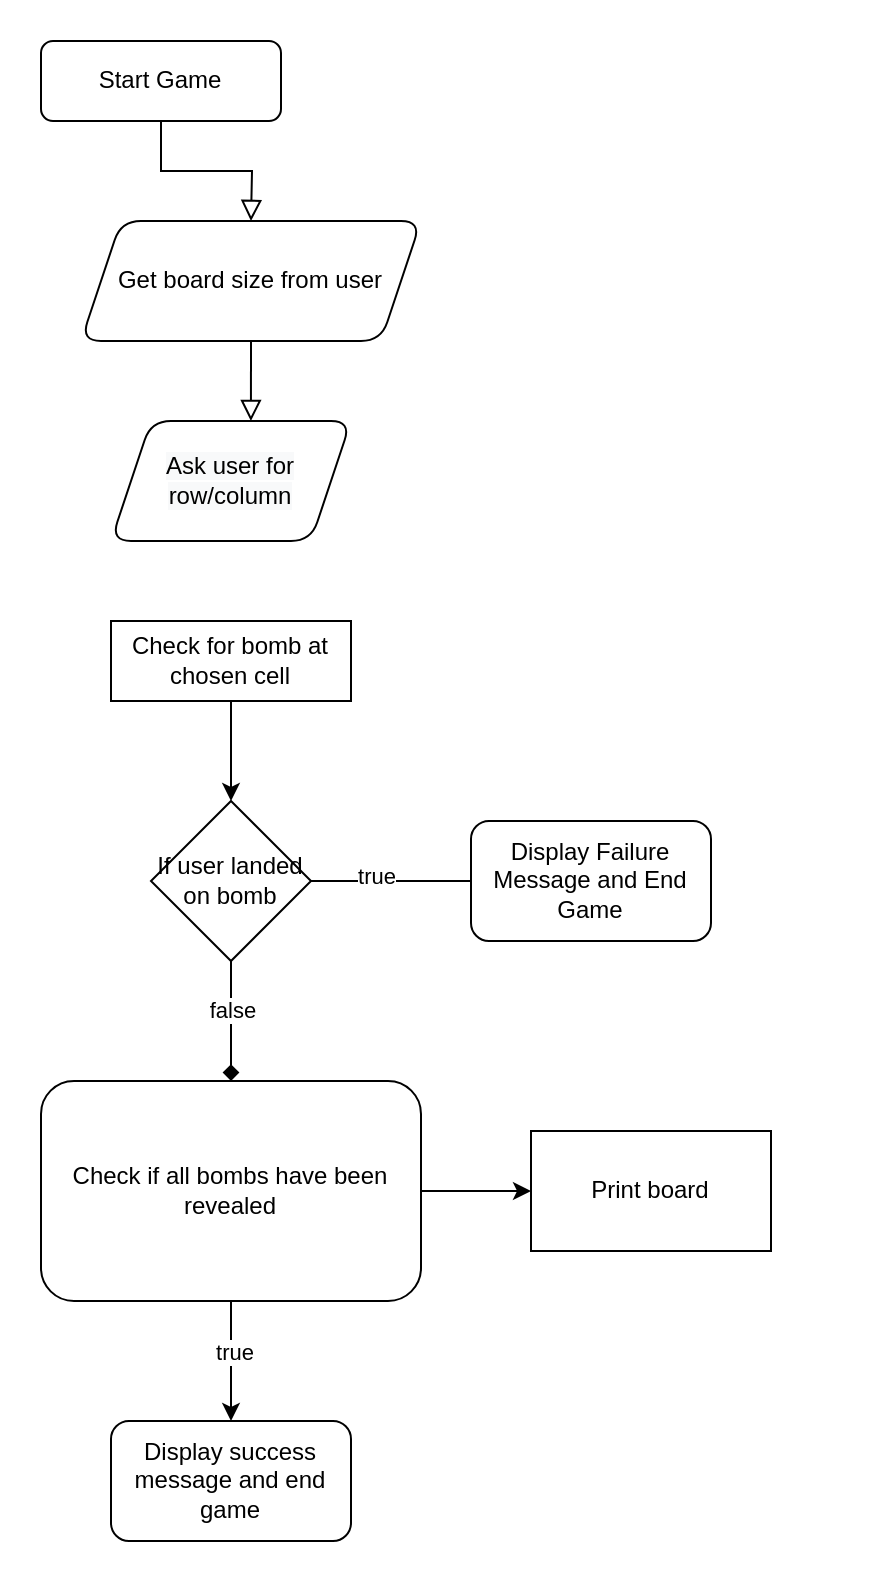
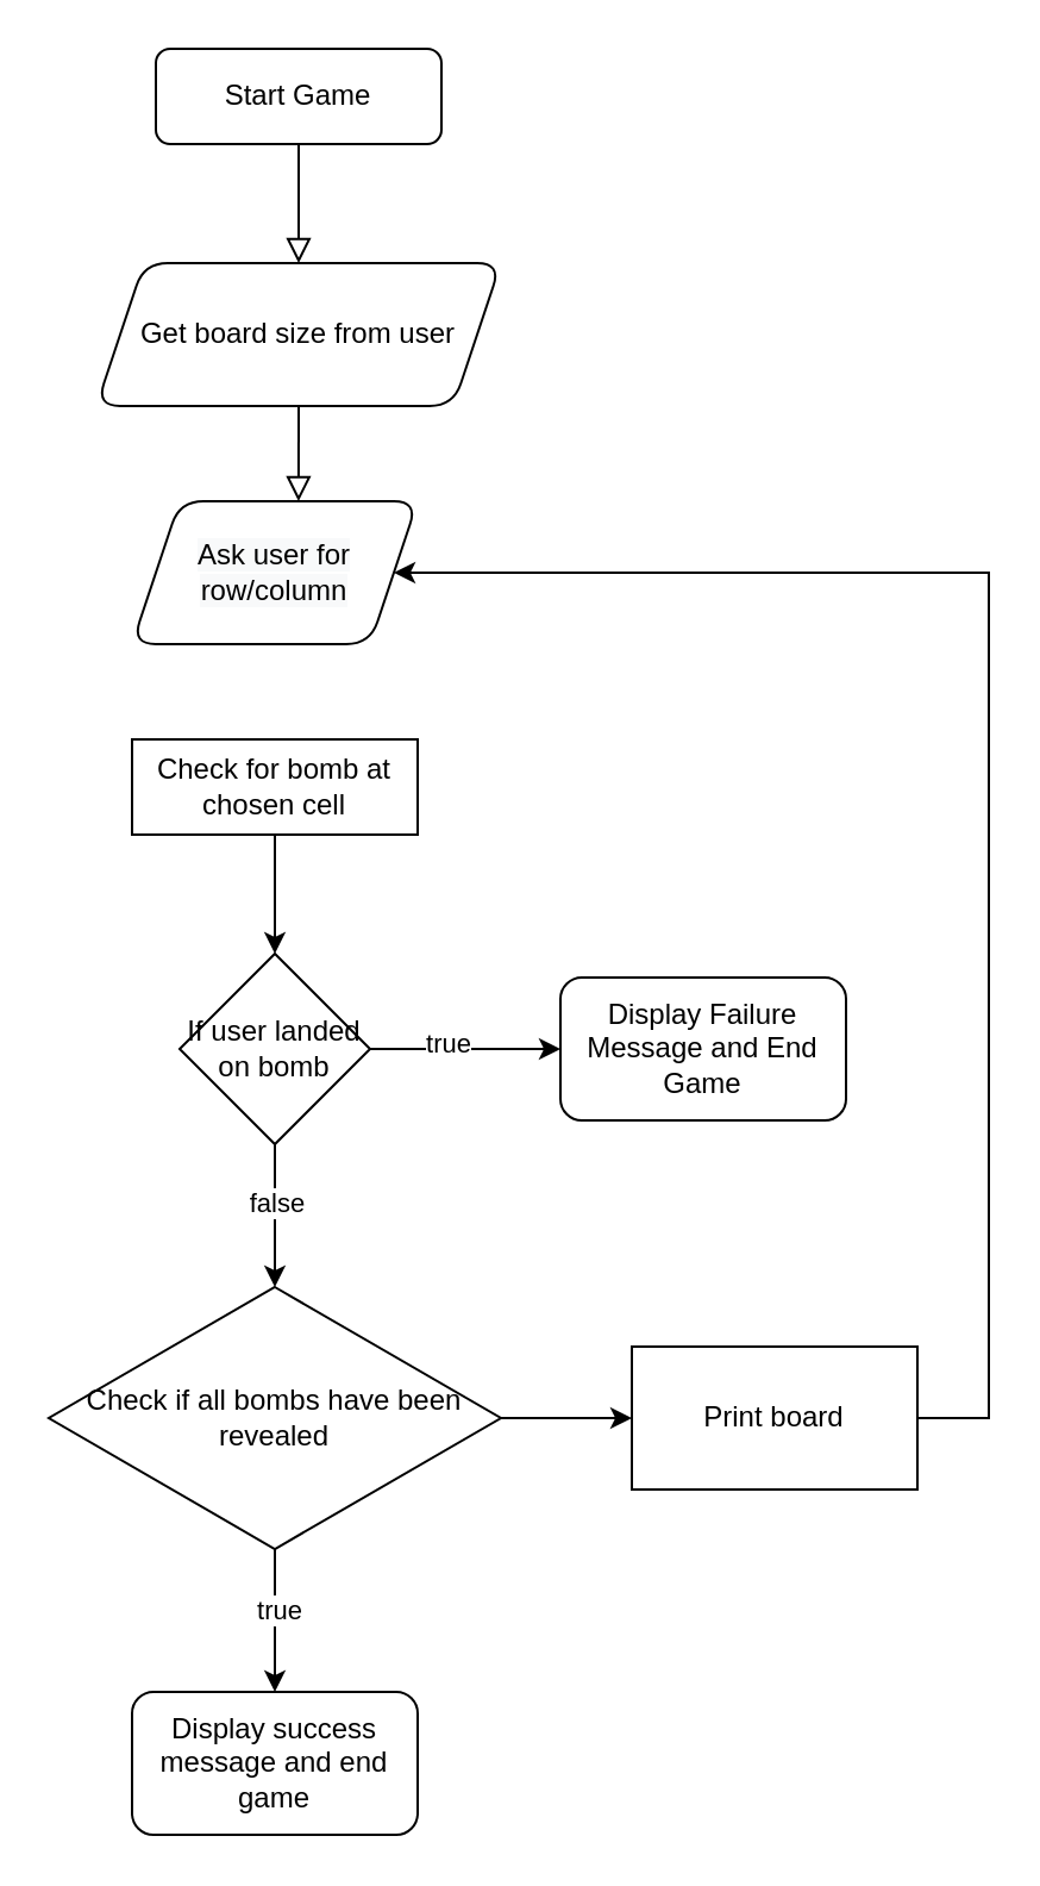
- <mxCell id="3" value="Start Game" style="rounded=1;whiteSpace=wrap;html=1;fontSize=12;glass=0;strokeWidth=1;shadow=0;" parent="1" vertex="1"><mxGeometry x="20" y="20" width="120" height="40" as="geometry" /></mxCell>
+ <mxCell id="3" value="Start Game" style="rounded=1;whiteSpace=wrap;html=1;fontSize=12;glass=0;strokeWidth=1;shadow=0;" parent="1" vertex="1"><mxGeometry x="65" y="20" width="120" height="40" as="geometry" /></mxCell>
+ <mxCell id="20" value="" style="edgeStyle=orthogonalEdgeStyle;rounded=0;orthogonalLoop=1;jettySize=auto;html=1;entryX=1;entryY=0.5;entryDx=0;entryDy=0;" edge="1" parent="1" source="21" target="13"><mxGeometry relative="1" as="geometry"><mxPoint x="465" y="595" as="targetPoint" /><Array as="points"><mxPoint x="415" y="595" /><mxPoint x="415" y="240" /></Array></mxGeometry></mxCell>
- <mxCell id="7" value="" style="edgeStyle=orthogonalEdgeStyle;rounded=0;orthogonalLoop=1;jettySize=auto;html=1;endArrow=none;" edge="1" parent="1" source="11" target="12"><mxGeometry relative="1" as="geometry" /></mxCell>
+ <mxCell id="7" value="" style="edgeStyle=orthogonalEdgeStyle;rounded=0;orthogonalLoop=1;jettySize=auto;html=1;" edge="1" parent="1" source="11" target="12"><mxGeometry relative="1" as="geometry" /></mxCell>
- <mxCell id="9" value="" style="edgeStyle=orthogonalEdgeStyle;rounded=0;orthogonalLoop=1;jettySize=auto;html=1;entryX=0.5;entryY=0;entryDx=0;entryDy=0;endArrow=diamond;" edge="1" parent="1" source="11" target="18"><mxGeometry relative="1" as="geometry"><mxPoint x="115" y="550" as="targetPoint" /></mxGeometry></mxCell>
+ <mxCell id="9" value="" style="edgeStyle=orthogonalEdgeStyle;rounded=0;orthogonalLoop=1;jettySize=auto;html=1;entryX=0.5;entryY=0;entryDx=0;entryDy=0;" edge="1" parent="1" source="11" target="18"><mxGeometry relative="1" as="geometry"><mxPoint x="115" y="550" as="targetPoint" /></mxGeometry></mxCell>
- <mxCell id="18" value="&lt;span&gt;Check if all bombs have been revealed&lt;/span&gt;" style="whiteSpace=wrap;html=1;rounded=1;" vertex="1" parent="1"><mxGeometry x="20" y="540" width="190" height="110" as="geometry" /></mxCell>
+ <mxCell id="18" value="&lt;span&gt;Check if all bombs have been revealed&lt;/span&gt;" style="rhombus;whiteSpace=wrap;html=1;rounded=0;" vertex="1" parent="1"><mxGeometry x="20" y="540" width="190" height="110" as="geometry" /></mxCell>
